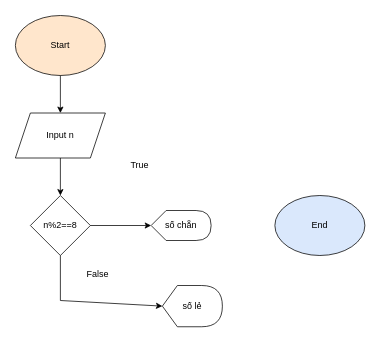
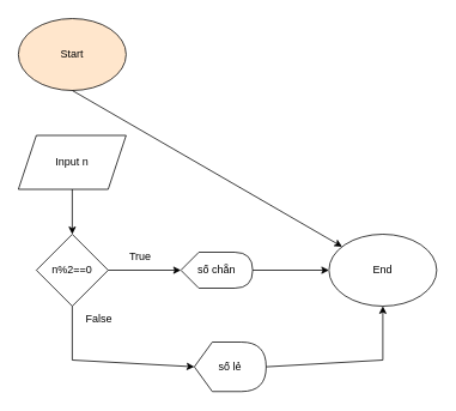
- <mxCell id="12" value="" style="endArrow=classic;html=1;rounded=0;exitX=0.5;exitY=1;exitDx=0;exitDy=0;entryX=0.5;entryY=0;entryDx=0;entryDy=0;" edge="1" parent="1" source="2" target="3"><mxGeometry width="50" height="50" relative="1" as="geometry"><mxPoint x="156" y="340" as="sourcePoint" /><mxPoint x="206" y="290" as="targetPoint" /></mxGeometry></mxCell>
+ <mxCell id="12" value="" style="endArrow=classic;html=1;rounded=0;exitX=0.5;exitY=1;exitDx=0;exitDy=0;" edge="1" parent="1" source="2" target="14"><mxGeometry width="50" height="50" relative="1" as="geometry"><mxPoint x="156" y="340" as="sourcePoint" /><mxPoint x="206" y="290" as="targetPoint" /></mxGeometry></mxCell>
- <mxCell id="15" value="True" style="text;html=1;align=center;verticalAlign=middle;whiteSpace=wrap;rounded=0;" vertex="1" parent="1"><mxGeometry x="156" y="205" width="60" height="30" as="geometry" /></mxCell>
+ <mxCell id="15" value="True" style="text;html=1;align=center;verticalAlign=middle;whiteSpace=wrap;rounded=0;" vertex="1" parent="1"><mxGeometry x="126" y="270" width="60" height="30" as="geometry" /></mxCell>
- <mxCell id="4" value="n%2==8" style="rhombus;whiteSpace=wrap;html=1;" vertex="1" parent="1"><mxGeometry x="40" y="260" width="80" height="80" as="geometry" /></mxCell>
+ <mxCell id="4" value="n%2==0" style="rhombus;whiteSpace=wrap;html=1;" vertex="1" parent="1"><mxGeometry x="40" y="260" width="80" height="80" as="geometry" /></mxCell>
+ <mxCell id="9" value="" style="endArrow=classic;html=1;rounded=0;exitX=1;exitY=0.5;exitDx=0;exitDy=0;exitPerimeter=0;entryX=0;entryY=0.5;entryDx=0;entryDy=0;" edge="1" parent="1" source="5" target="14"><mxGeometry width="50" height="50" relative="1" as="geometry"><mxPoint x="156" y="340" as="sourcePoint" /><mxPoint x="206" y="290" as="targetPoint" /></mxGeometry></mxCell>
- <mxCell id="14" value="End" style="ellipse;whiteSpace=wrap;html=1;fillColor=#dae8fc;" vertex="1" parent="1"><mxGeometry x="366" y="260" width="120" height="80" as="geometry" /></mxCell>
+ <mxCell id="14" value="End" style="ellipse;whiteSpace=wrap;html=1;" vertex="1" parent="1"><mxGeometry x="366" y="260" width="120" height="80" as="geometry" /></mxCell>
- <mxCell id="16" value="False" style="text;html=1;align=center;verticalAlign=middle;whiteSpace=wrap;rounded=0;" vertex="1" parent="1"><mxGeometry x="100" y="350" width="60" height="30" as="geometry" /></mxCell>
+ <mxCell id="16" value="False" style="text;html=1;align=center;verticalAlign=middle;whiteSpace=wrap;rounded=0;" vertex="1" parent="1"><mxGeometry x="80" y="340" width="60" height="30" as="geometry" /></mxCell>
+ <mxCell id="13" value="" style="endArrow=classic;html=1;rounded=0;exitX=1;exitY=0.5;exitDx=0;exitDy=0;exitPerimeter=0;entryX=0.5;entryY=1;entryDx=0;entryDy=0;" edge="1" parent="1" source="6" target="14"><mxGeometry width="50" height="50" relative="1" as="geometry"><mxPoint x="296" y="400" as="sourcePoint" /><mxPoint x="396" y="300" as="targetPoint" /><Array as="points"><mxPoint x="426" y="400" /></Array></mxGeometry></mxCell>
